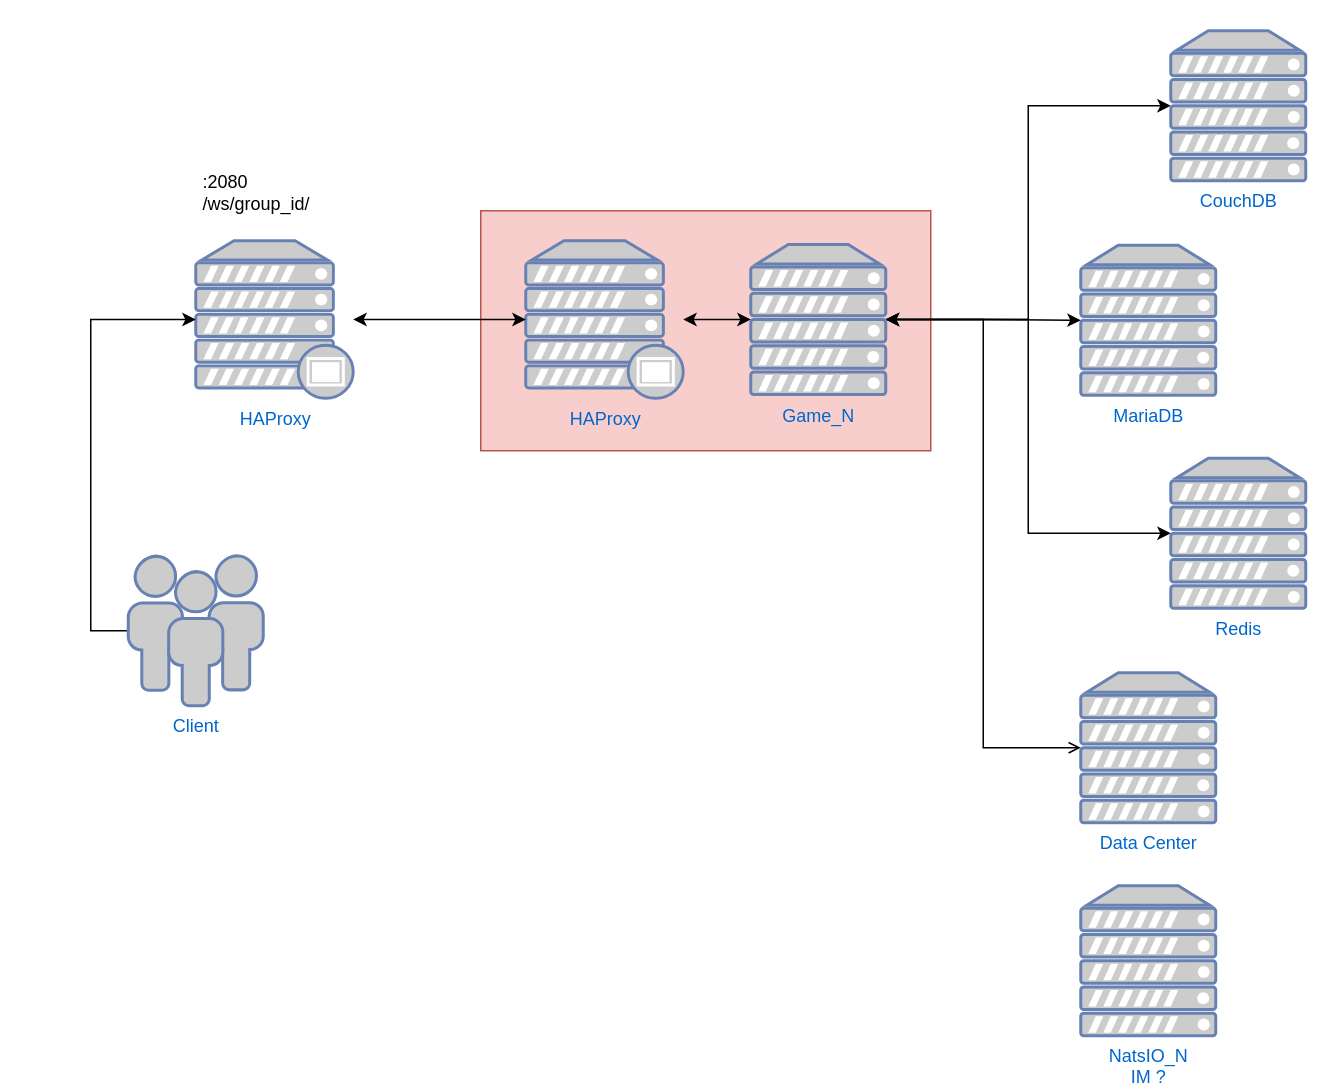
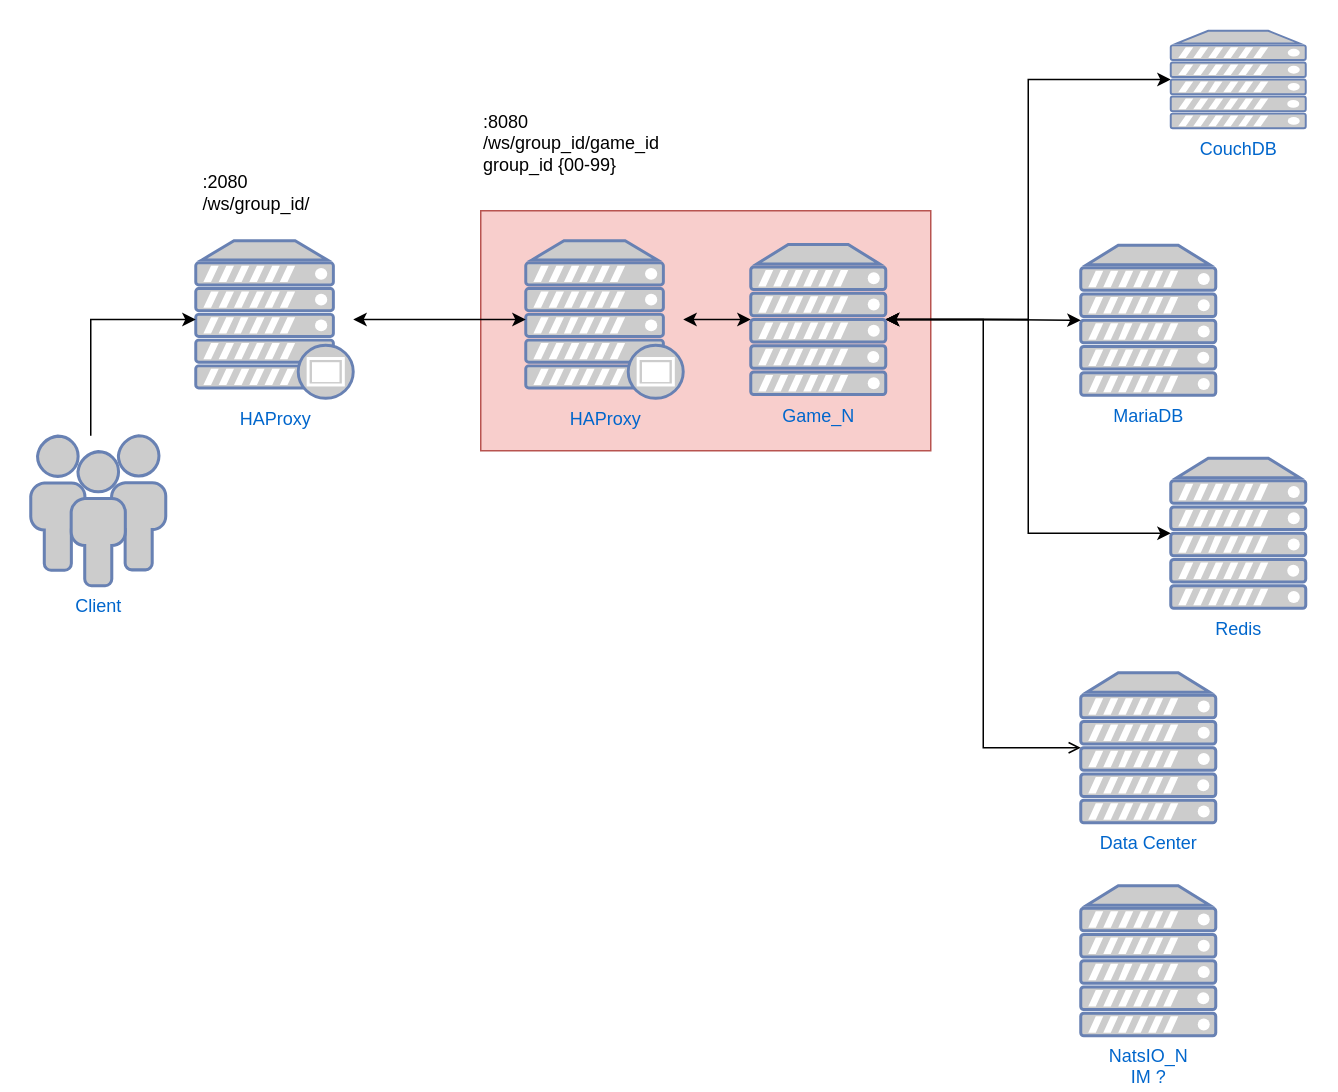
- <mxCell id="20" value="CouchDB" style="fontColor=#0066CC;verticalAlign=top;verticalLabelPosition=bottom;labelPosition=center;align=center;html=1;outlineConnect=0;fillColor=#CCCCCC;strokeColor=#6881B3;gradientColor=none;gradientDirection=north;strokeWidth=2;shape=mxgraph.networks.server;" parent="1" vertex="1"><mxGeometry x="780" y="20" width="90" height="100" as="geometry" /></mxCell>
+ <mxCell id="20" value="CouchDB" style="fontColor=#0066CC;verticalAlign=top;verticalLabelPosition=bottom;labelPosition=center;align=center;html=1;outlineConnect=0;fillColor=#CCCCCC;strokeColor=#6881B3;gradientColor=none;gradientDirection=north;strokeWidth=2;shape=mxgraph.networks.server;" parent="1" vertex="1"><mxGeometry x="780" y="20" width="90" height="65" as="geometry" /></mxCell>
+ <mxCell id="19" value=":8080&lt;br&gt;/ws/group_id/game_id&lt;br&gt;group_id {00-99}" style="text;html=1;strokeColor=none;fillColor=none;align=left;verticalAlign=middle;whiteSpace=wrap;rounded=0;" parent="1" vertex="1"><mxGeometry x="320" y="70" width="140" height="50" as="geometry" /></mxCell>
- <mxCell id="9" value="Client" style="fontColor=#0066CC;verticalAlign=top;verticalLabelPosition=bottom;labelPosition=center;align=center;html=1;outlineConnect=0;fillColor=#CCCCCC;strokeColor=#6881B3;gradientColor=none;gradientDirection=north;strokeWidth=2;shape=mxgraph.networks.users;labelBackgroundColor=none;" parent="1" vertex="1"><mxGeometry x="85" y="370" width="90" height="100" as="geometry" /></mxCell>
+ <mxCell id="9" value="Client" style="fontColor=#0066CC;verticalAlign=top;verticalLabelPosition=bottom;labelPosition=center;align=center;html=1;outlineConnect=0;fillColor=#CCCCCC;strokeColor=#6881B3;gradientColor=none;gradientDirection=north;strokeWidth=2;shape=mxgraph.networks.users;labelBackgroundColor=none;" parent="1" vertex="1"><mxGeometry x="20" y="290" width="90" height="100" as="geometry" /></mxCell>
